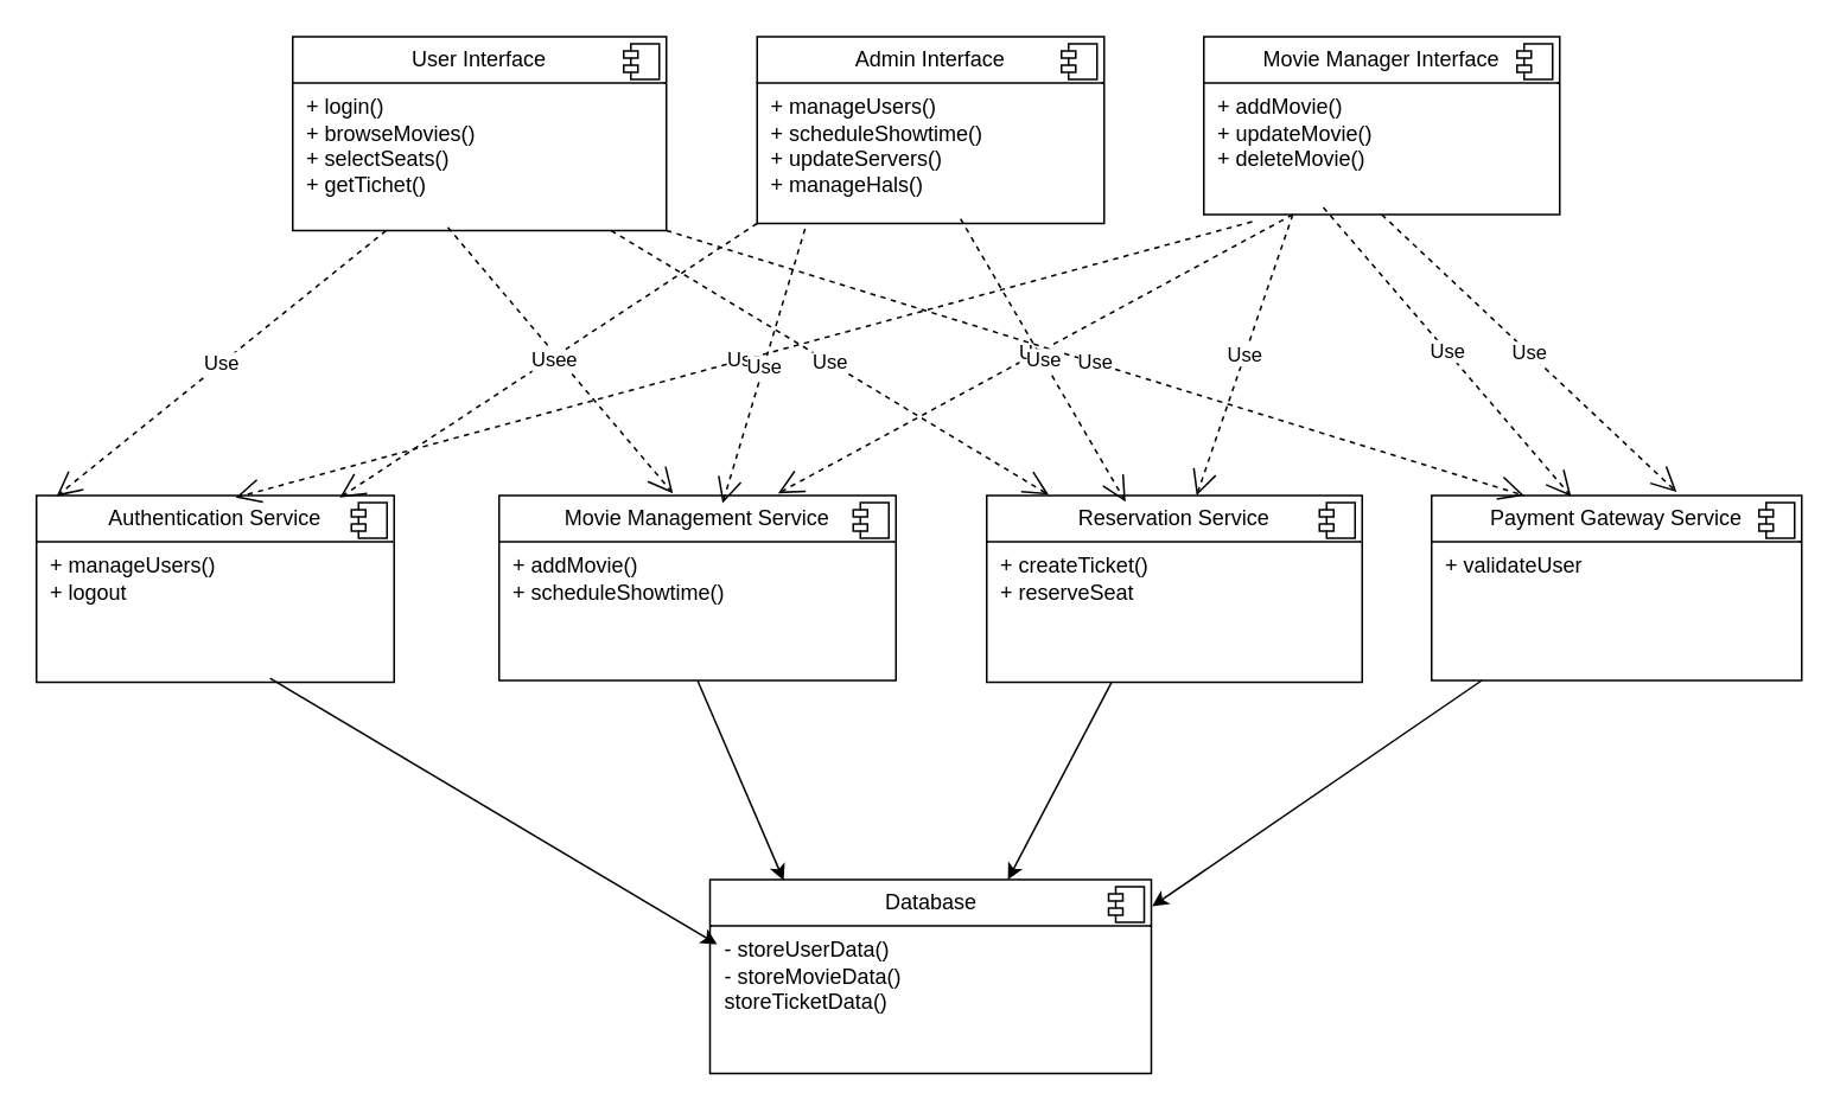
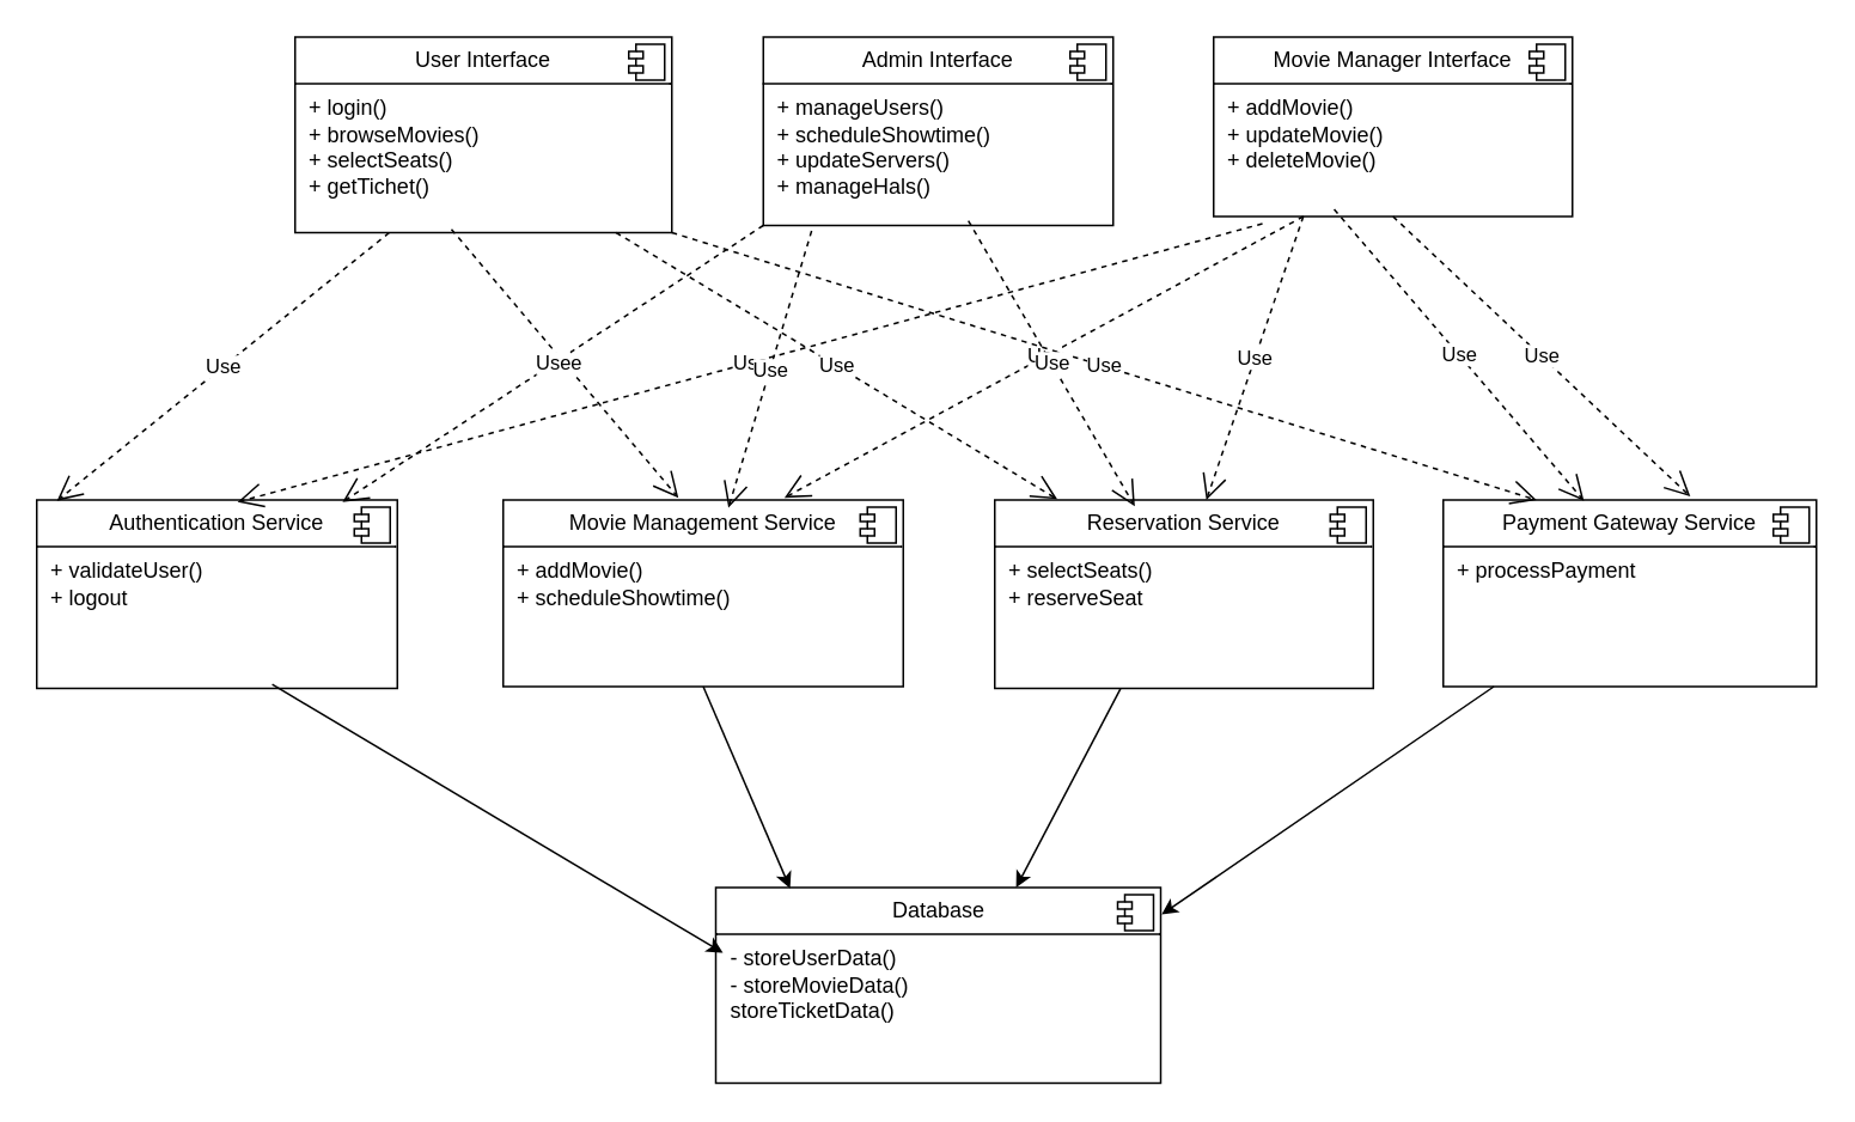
- <mxCell id="8" value="&lt;p style=&quot;margin:0px;margin-top:6px;text-align:center;&quot;&gt;Authentication Service&lt;/p&gt;&lt;hr size=&quot;1&quot; style=&quot;border-style:solid;&quot;&gt;&lt;p style=&quot;margin:0px;margin-left:8px;&quot;&gt;+&lt;span style=&quot;background-color: transparent; color: light-dark(rgb(0, 0, 0), rgb(255, 255, 255));&quot;&gt;&amp;nbsp;manageUsers()&lt;/span&gt;&lt;/p&gt;&lt;p style=&quot;margin:0px;margin-left:8px;&quot;&gt;+ logout&lt;span style=&quot;background-color: transparent; color: light-dark(rgb(0, 0, 0), rgb(255, 255, 255));&quot;&gt;&lt;/span&gt;&lt;/p&gt;" style="align=left;overflow=fill;html=1;dropTarget=0;whiteSpace=wrap;fillColor=default;gradientColor=none;strokeColor=default;" vertex="1" parent="1"><mxGeometry x="20" y="278" width="201" height="105" as="geometry" /></mxCell>
+ <mxCell id="8" value="&lt;p style=&quot;margin:0px;margin-top:6px;text-align:center;&quot;&gt;Authentication Service&lt;/p&gt;&lt;hr size=&quot;1&quot; style=&quot;border-style:solid;&quot;&gt;&lt;p style=&quot;margin:0px;margin-left:8px;&quot;&gt;+&lt;span style=&quot;background-color: transparent; color: light-dark(rgb(0, 0, 0), rgb(255, 255, 255));&quot;&gt;&amp;nbsp;validateUser()&lt;/span&gt;&lt;/p&gt;&lt;p style=&quot;margin:0px;margin-left:8px;&quot;&gt;+ logout&lt;span style=&quot;background-color: transparent; color: light-dark(rgb(0, 0, 0), rgb(255, 255, 255));&quot;&gt;&lt;/span&gt;&lt;/p&gt;" style="align=left;overflow=fill;html=1;dropTarget=0;whiteSpace=wrap;fillColor=default;gradientColor=none;strokeColor=default;" vertex="1" parent="1"><mxGeometry x="20" y="278" width="201" height="105" as="geometry" /></mxCell>
- <mxCell id="10" value="&lt;p style=&quot;margin:0px;margin-top:6px;text-align:center;&quot;&gt;Reservation Service&lt;/p&gt;&lt;hr size=&quot;1&quot; style=&quot;border-style:solid;&quot;&gt;&lt;p style=&quot;margin:0px;margin-left:8px;&quot;&gt;+ createTicket()&lt;/p&gt;&lt;p style=&quot;margin:0px;margin-left:8px;&quot;&gt;+ reserveSeat&lt;/p&gt;&lt;p style=&quot;margin:0px;margin-left:8px;&quot;&gt;&lt;br&gt;&lt;/p&gt;" style="align=left;overflow=fill;html=1;dropTarget=0;whiteSpace=wrap;fillColor=default;gradientColor=none;strokeColor=default;" vertex="1" parent="1"><mxGeometry x="554" y="278" width="211" height="105" as="geometry" /></mxCell>
+ <mxCell id="10" value="&lt;p style=&quot;margin:0px;margin-top:6px;text-align:center;&quot;&gt;Reservation Service&lt;/p&gt;&lt;hr size=&quot;1&quot; style=&quot;border-style:solid;&quot;&gt;&lt;p style=&quot;margin:0px;margin-left:8px;&quot;&gt;+ selectSeats()&lt;/p&gt;&lt;p style=&quot;margin:0px;margin-left:8px;&quot;&gt;+ reserveSeat&lt;/p&gt;&lt;p style=&quot;margin:0px;margin-left:8px;&quot;&gt;&lt;br&gt;&lt;/p&gt;" style="align=left;overflow=fill;html=1;dropTarget=0;whiteSpace=wrap;fillColor=default;gradientColor=none;strokeColor=default;" vertex="1" parent="1"><mxGeometry x="554" y="278" width="211" height="105" as="geometry" /></mxCell>
- <mxCell id="16" value="&lt;p style=&quot;margin:0px;margin-top:6px;text-align:center;&quot;&gt;Payment Gateway Service&lt;/p&gt;&lt;hr size=&quot;1&quot; style=&quot;border-style:solid;&quot;&gt;&lt;p style=&quot;margin:0px;margin-left:8px;&quot;&gt;+ validateUser&lt;/p&gt;" style="align=left;overflow=fill;html=1;dropTarget=0;whiteSpace=wrap;fillColor=default;gradientColor=none;strokeColor=default;" vertex="1" parent="1"><mxGeometry x="804" y="278" width="208" height="104" as="geometry" /></mxCell>
+ <mxCell id="16" value="&lt;p style=&quot;margin:0px;margin-top:6px;text-align:center;&quot;&gt;Payment Gateway Service&lt;/p&gt;&lt;hr size=&quot;1&quot; style=&quot;border-style:solid;&quot;&gt;&lt;p style=&quot;margin:0px;margin-left:8px;&quot;&gt;+ processPayment&lt;/p&gt;" style="align=left;overflow=fill;html=1;dropTarget=0;whiteSpace=wrap;fillColor=default;gradientColor=none;strokeColor=default;" vertex="1" parent="1"><mxGeometry x="804" y="278" width="208" height="104" as="geometry" /></mxCell>
